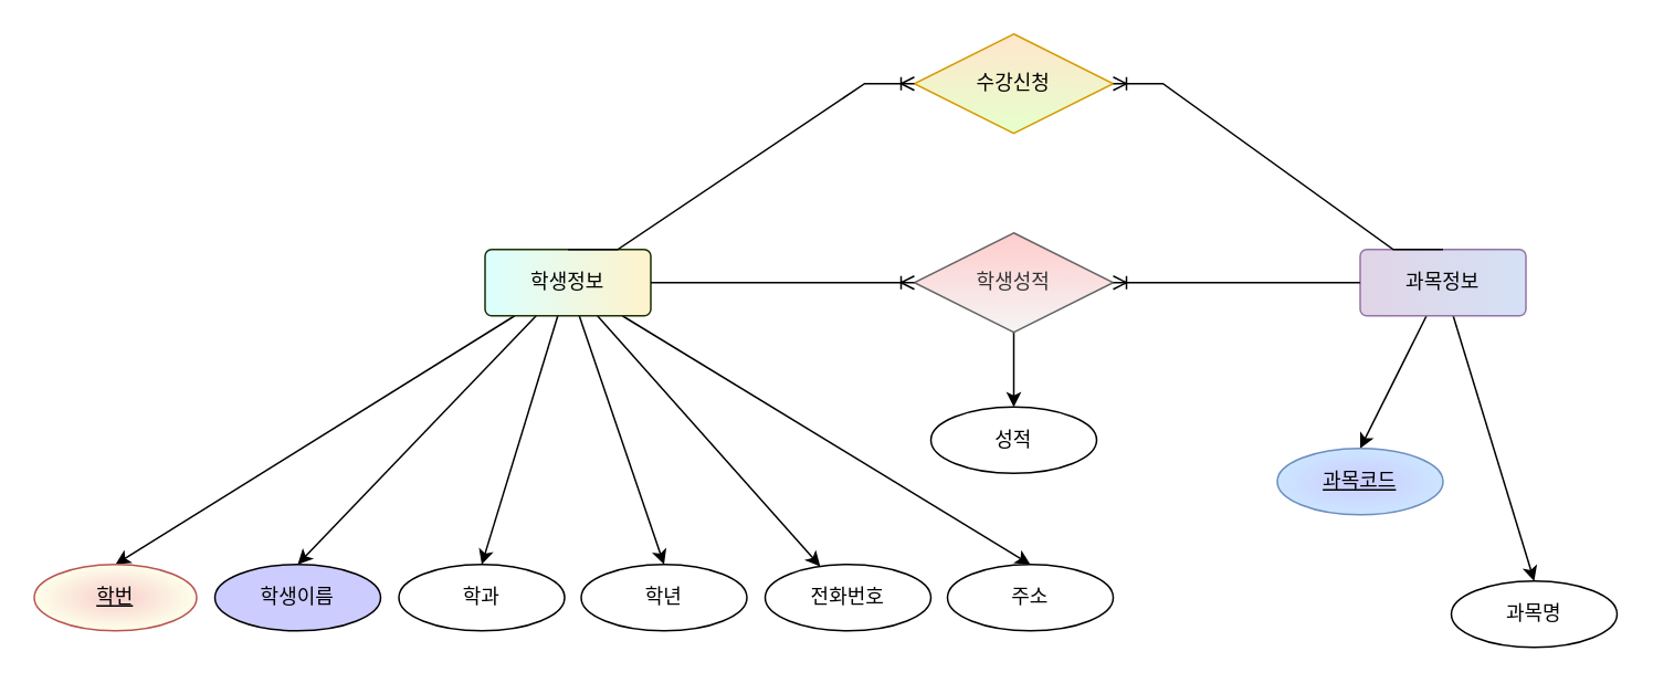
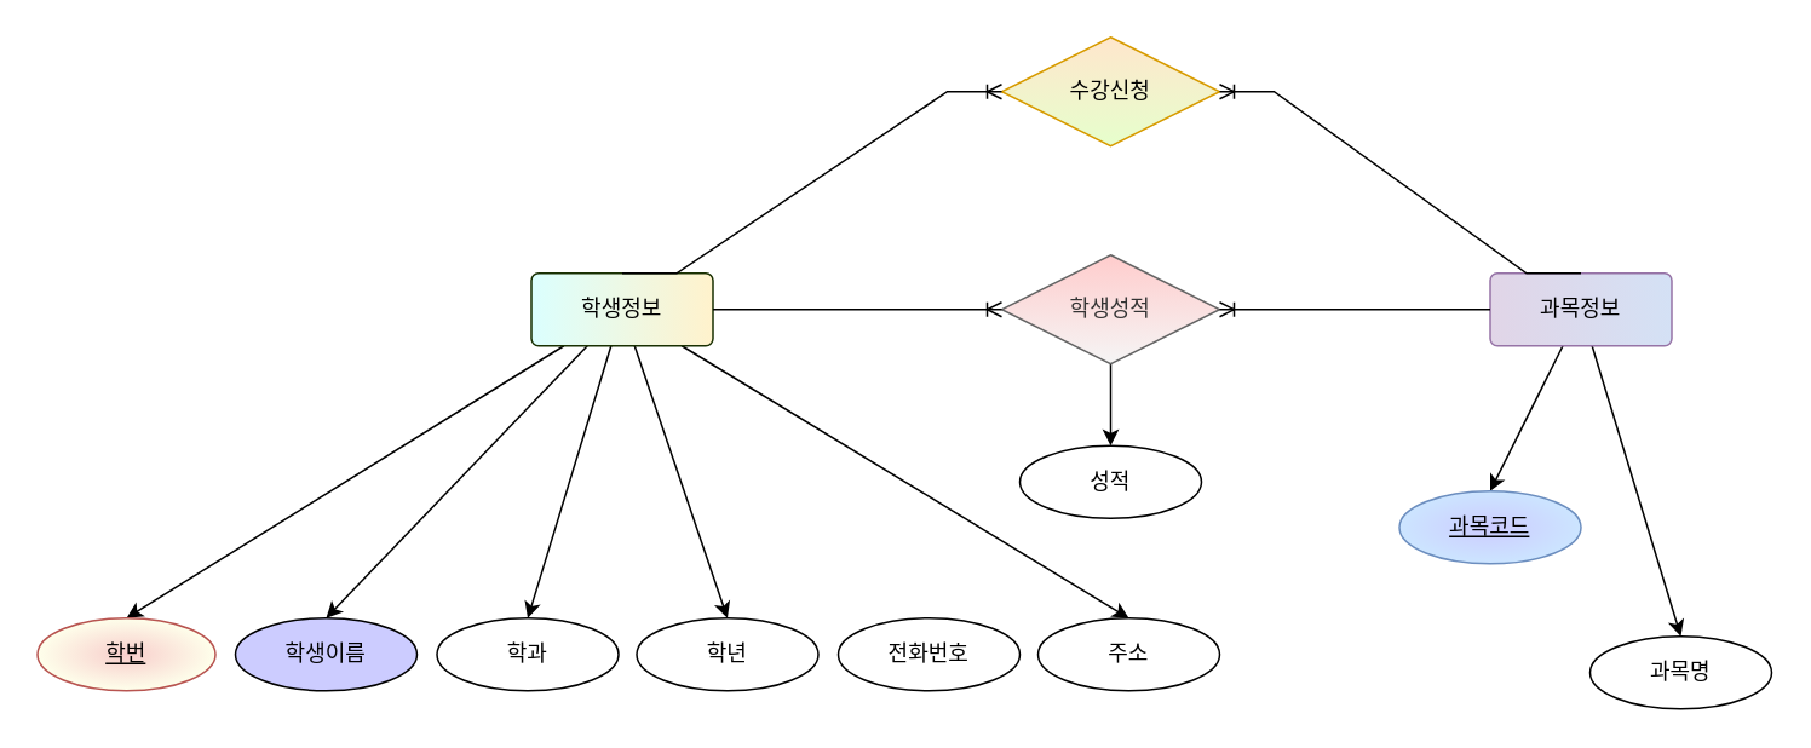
- <mxCell id="6" style="rounded=0;orthogonalLoop=1;jettySize=auto;html=1;" parent="1" source="8" target="13" edge="1"><mxGeometry relative="1" as="geometry" /></mxCell>
